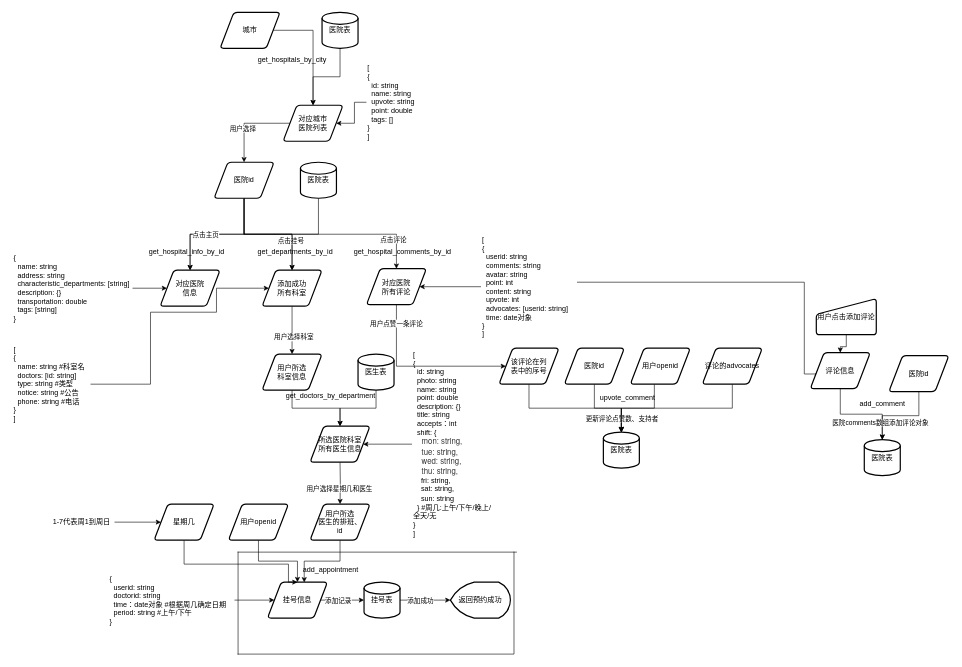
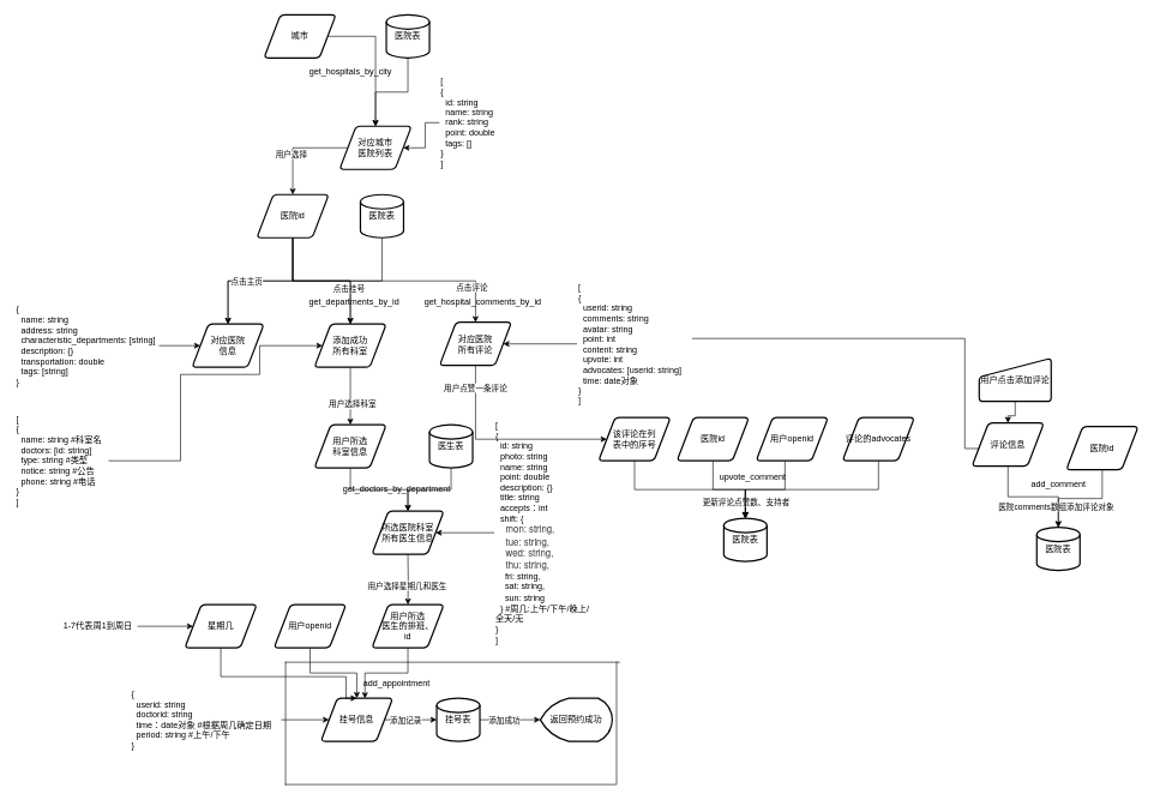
- <mxCell id="19" value="[&lt;br&gt;{&lt;br&gt;&amp;nbsp; id: string&lt;br&gt;&amp;nbsp; name: string&lt;br&gt;&amp;nbsp; upvote: string&lt;br&gt;&amp;nbsp; point: double&lt;br&gt;&amp;nbsp; tags: []&lt;br&gt;}&lt;br&gt;]" style="text;html=1;strokeColor=none;fillColor=none;align=left;verticalAlign=middle;whiteSpace=wrap;rounded=0;" vertex="1" parent="1"><mxGeometry x="610" y="135" width="190" height="70" as="geometry" /></mxCell>
+ <mxCell id="19" value="[&lt;br&gt;{&lt;br&gt;&amp;nbsp; id: string&lt;br&gt;&amp;nbsp; name: string&lt;br&gt;&amp;nbsp; rank: string&lt;br&gt;&amp;nbsp; point: double&lt;br&gt;&amp;nbsp; tags: []&lt;br&gt;}&lt;br&gt;]" style="text;html=1;strokeColor=none;fillColor=none;align=left;verticalAlign=middle;whiteSpace=wrap;rounded=0;" vertex="1" parent="1"><mxGeometry x="610" y="135" width="190" height="70" as="geometry" /></mxCell>
- <mxCell id="58" value="get_hospital_info_by_id" style="text;html=1;align=center;verticalAlign=middle;resizable=0;points=[];autosize=1;" vertex="1" parent="1"><mxGeometry x="240" y="410" width="140" height="20" as="geometry" /></mxCell>
- <mxCell id="77" value="get_doctors_by_department" style="text;html=1;align=center;verticalAlign=middle;resizable=0;points=[];autosize=1;" vertex="1" parent="1"><mxGeometry x="470" y="650" width="160" height="20" as="geometry" /></mxCell>
+ <mxCell id="77" value="get_doctors_by_department" style="text;html=1;align=center;verticalAlign=middle;resizable=0;points=[];autosize=1;" vertex="1" parent="1"><mxGeometry x="470" y="670" width="160" height="20" as="geometry" /></mxCell>
